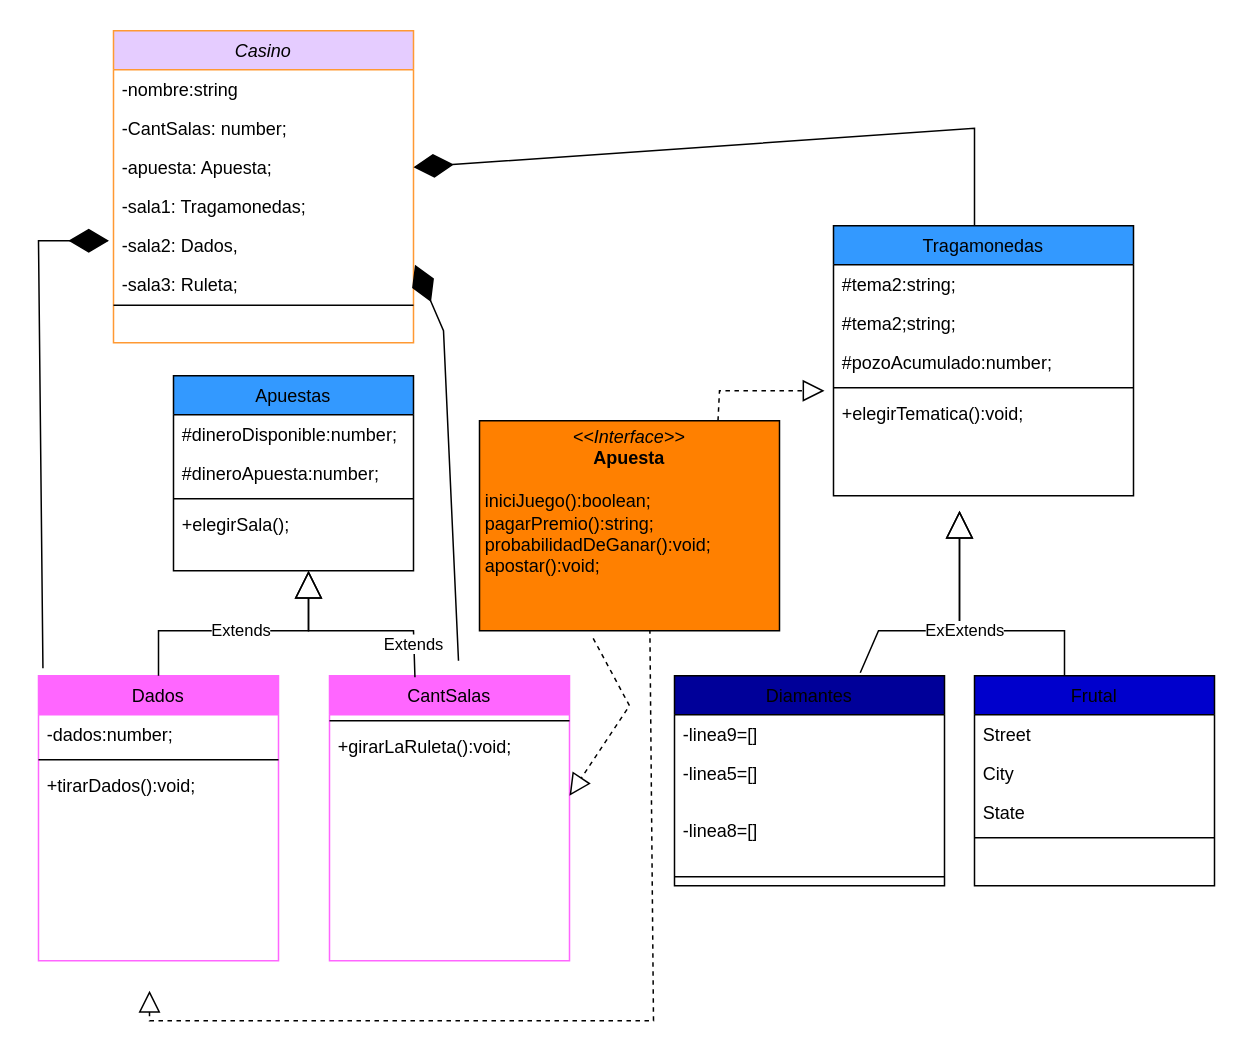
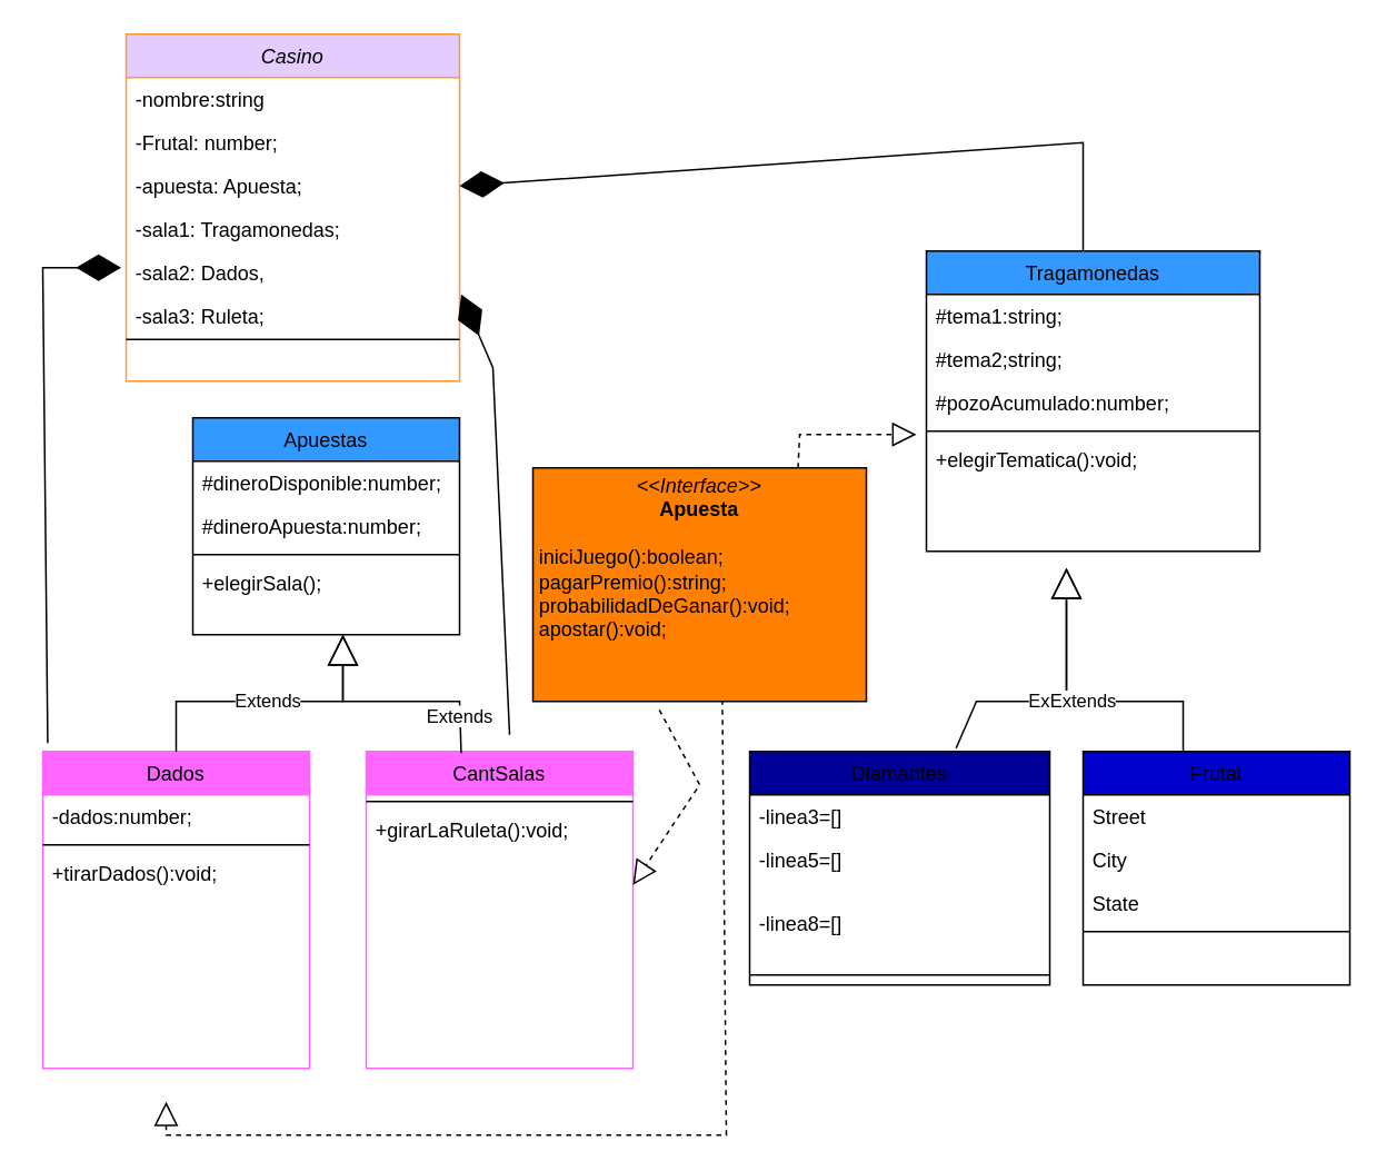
- <mxCell id="4" value="-CantSalas: number;" style="text;align=left;verticalAlign=top;spacingLeft=4;spacingRight=4;overflow=hidden;rotatable=0;points=[[0,0.5],[1,0.5]];portConstraint=eastwest;rounded=0;shadow=0;html=0;" vertex="1" parent="2"><mxGeometry y="52" width="200" height="26" as="geometry" /></mxCell>
+ <mxCell id="4" value="-Frutal: number;" style="text;align=left;verticalAlign=top;spacingLeft=4;spacingRight=4;overflow=hidden;rotatable=0;points=[[0,0.5],[1,0.5]];portConstraint=eastwest;rounded=0;shadow=0;html=0;" vertex="1" parent="2"><mxGeometry y="52" width="200" height="26" as="geometry" /></mxCell>
- <mxCell id="24" value="#tema2:string;" style="text;align=left;verticalAlign=top;spacingLeft=4;spacingRight=4;overflow=hidden;rotatable=0;points=[[0,0.5],[1,0.5]];portConstraint=eastwest;" parent="23" vertex="1"><mxGeometry y="26" width="200" height="26" as="geometry" /></mxCell>
+ <mxCell id="24" value="#tema1:string;" style="text;align=left;verticalAlign=top;spacingLeft=4;spacingRight=4;overflow=hidden;rotatable=0;points=[[0,0.5],[1,0.5]];portConstraint=eastwest;" parent="23" vertex="1"><mxGeometry y="26" width="200" height="26" as="geometry" /></mxCell>
- <mxCell id="19" value="-linea9=[]" style="text;align=left;verticalAlign=top;spacingLeft=4;spacingRight=4;overflow=hidden;rotatable=0;points=[[0,0.5],[1,0.5]];portConstraint=eastwest;" parent="18" vertex="1"><mxGeometry y="26" width="180" height="26" as="geometry" /></mxCell>
+ <mxCell id="19" value="-linea3=[]" style="text;align=left;verticalAlign=top;spacingLeft=4;spacingRight=4;overflow=hidden;rotatable=0;points=[[0,0.5],[1,0.5]];portConstraint=eastwest;" parent="18" vertex="1"><mxGeometry y="26" width="180" height="26" as="geometry" /></mxCell>
